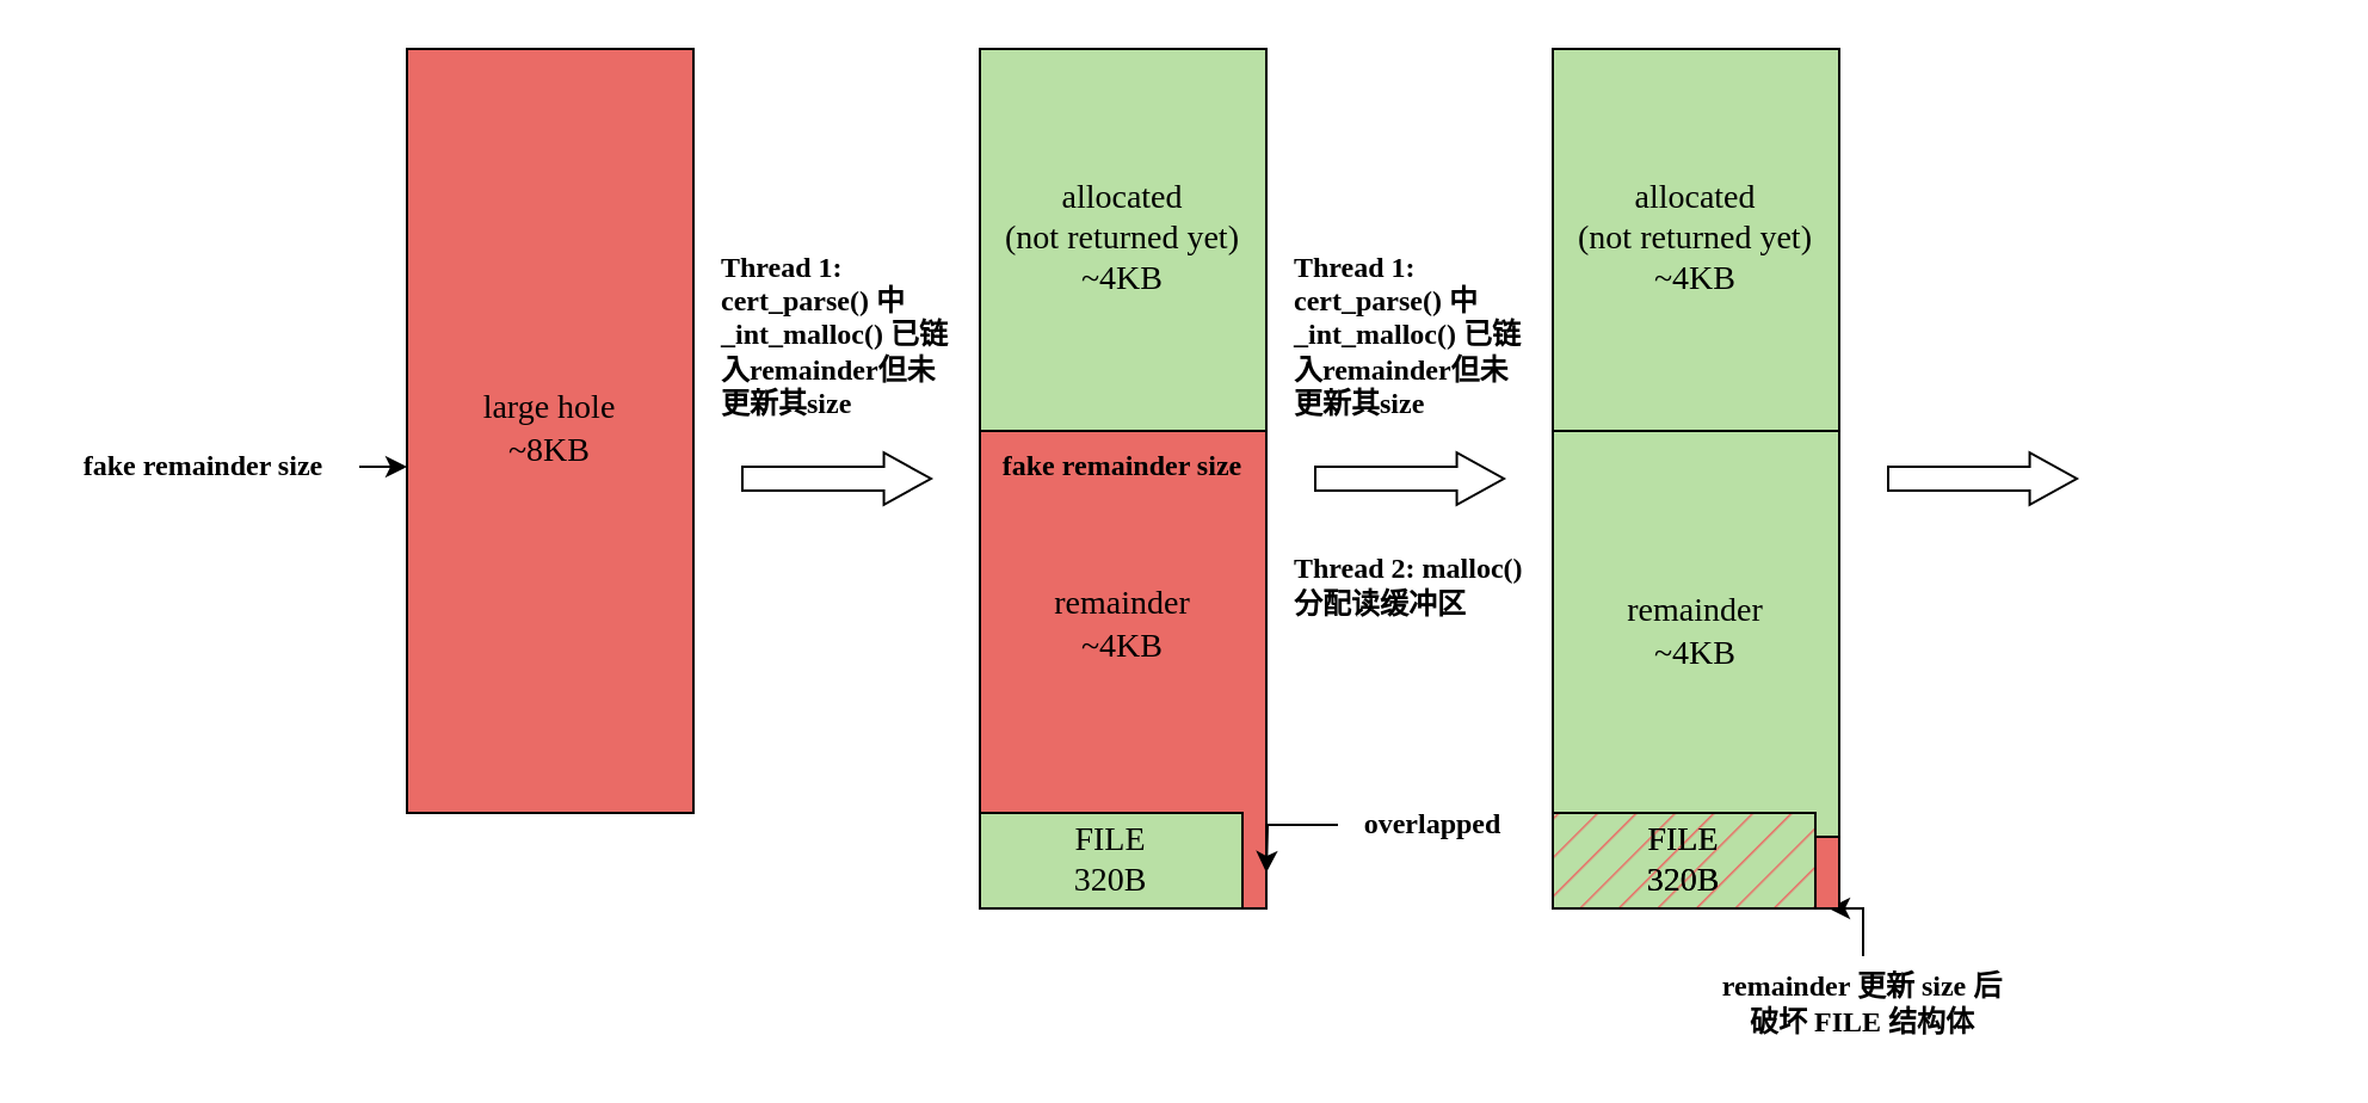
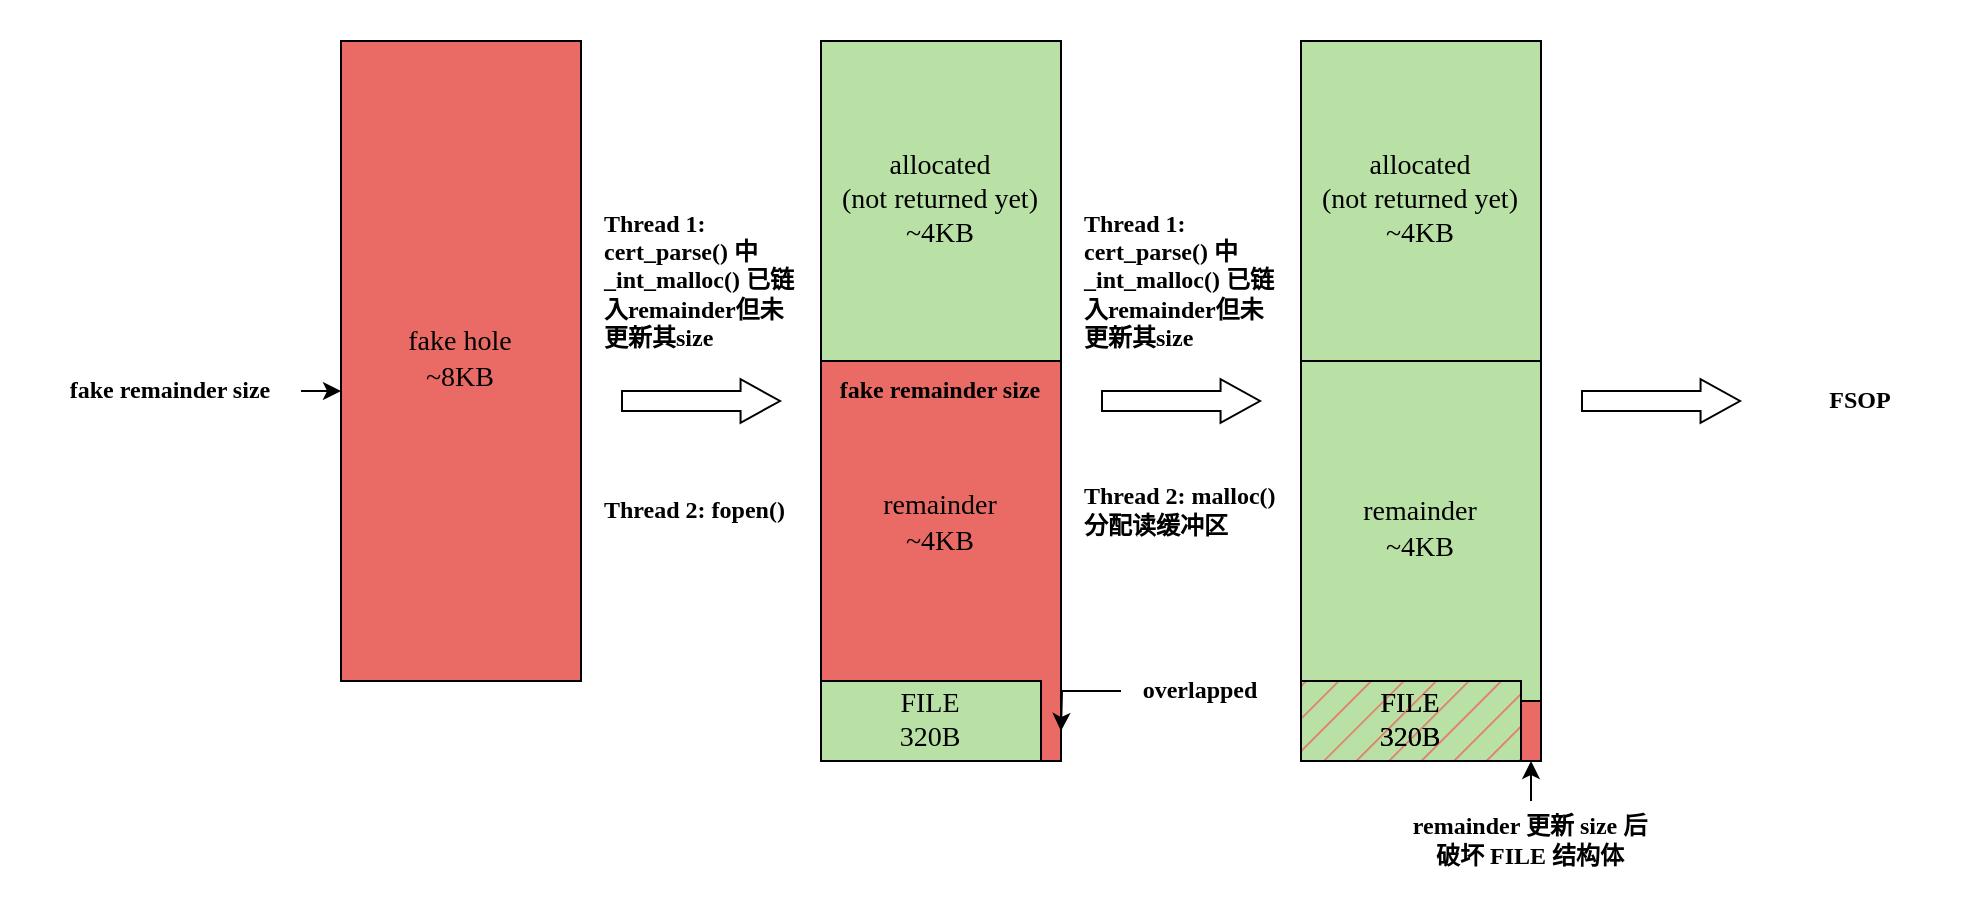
- <mxCell id="4" value="&lt;font style=&quot;font-size: 14px;&quot; face=&quot;寒蝉圆黑体&quot;&gt;large hole&lt;/font&gt;&lt;div style=&quot;font-size: 14px;&quot;&gt;&lt;font style=&quot;font-size: 14px;&quot; face=&quot;寒蝉圆黑体&quot;&gt;~8KB&lt;/font&gt;&lt;/div&gt;" style="rounded=0;whiteSpace=wrap;html=1;fillColor=#EA6B66;" vertex="1" parent="1"><mxGeometry x="170" y="20" width="120" height="320" as="geometry" /></mxCell>
+ <mxCell id="4" value="&lt;font style=&quot;font-size: 14px;&quot; face=&quot;寒蝉圆黑体&quot;&gt;fake hole&lt;/font&gt;&lt;div style=&quot;font-size: 14px;&quot;&gt;&lt;font style=&quot;font-size: 14px;&quot; face=&quot;寒蝉圆黑体&quot;&gt;~8KB&lt;/font&gt;&lt;/div&gt;" style="rounded=0;whiteSpace=wrap;html=1;fillColor=#EA6B66;" vertex="1" parent="1"><mxGeometry x="170" y="20" width="120" height="320" as="geometry" /></mxCell>
+ <mxCell id="25" value="&lt;font face=&quot;寒蝉圆黑体&quot;&gt;&lt;b&gt;FSOP&lt;/b&gt;&lt;/font&gt;" style="text;html=1;align=center;verticalAlign=middle;whiteSpace=wrap;rounded=0;" vertex="1" parent="1"><mxGeometry x="890" y="185" width="80" height="30" as="geometry" /></mxCell>
- <mxCell id="18" value="&lt;font face=&quot;寒蝉圆黑体&quot;&gt;&lt;b&gt;Thread 2: malloc() 分配读缓冲区&lt;/b&gt;&lt;/font&gt;" style="text;html=1;align=left;verticalAlign=middle;whiteSpace=wrap;rounded=0;" vertex="1" parent="1"><mxGeometry x="540" y="210" width="100" height="70" as="geometry" /></mxCell>
+ <mxCell id="18" value="&lt;font face=&quot;寒蝉圆黑体&quot;&gt;&lt;b&gt;Thread 2: malloc() 分配读缓冲区&lt;/b&gt;&lt;/font&gt;" style="text;html=1;align=left;verticalAlign=middle;whiteSpace=wrap;rounded=0;" vertex="1" parent="1"><mxGeometry x="540" y="220" width="100" height="70" as="geometry" /></mxCell>
+ <mxCell id="15" value="&lt;font face=&quot;寒蝉圆黑体&quot;&gt;&lt;b&gt;Thread 2: fopen()&lt;/b&gt;&lt;/font&gt;" style="text;html=1;align=left;verticalAlign=middle;whiteSpace=wrap;rounded=0;" vertex="1" parent="1"><mxGeometry x="300" y="220" width="100" height="70" as="geometry" /></mxCell>
- <mxCell id="20" value="&lt;font face=&quot;寒蝉圆黑体&quot;&gt;&lt;b&gt;remainder 更新 size 后破坏 FILE 结构体&lt;/b&gt;&lt;/font&gt;" style="text;html=1;align=center;verticalAlign=middle;whiteSpace=wrap;rounded=0;" vertex="1" parent="1"><mxGeometry x="715" y="400" width="130" height="40" as="geometry" /></mxCell>
+ <mxCell id="20" value="&lt;font face=&quot;寒蝉圆黑体&quot;&gt;&lt;b&gt;remainder 更新 size 后破坏 FILE 结构体&lt;/b&gt;&lt;/font&gt;" style="text;html=1;align=center;verticalAlign=middle;whiteSpace=wrap;rounded=0;" vertex="1" parent="1"><mxGeometry x="700" y="400" width="130" height="40" as="geometry" /></mxCell>
